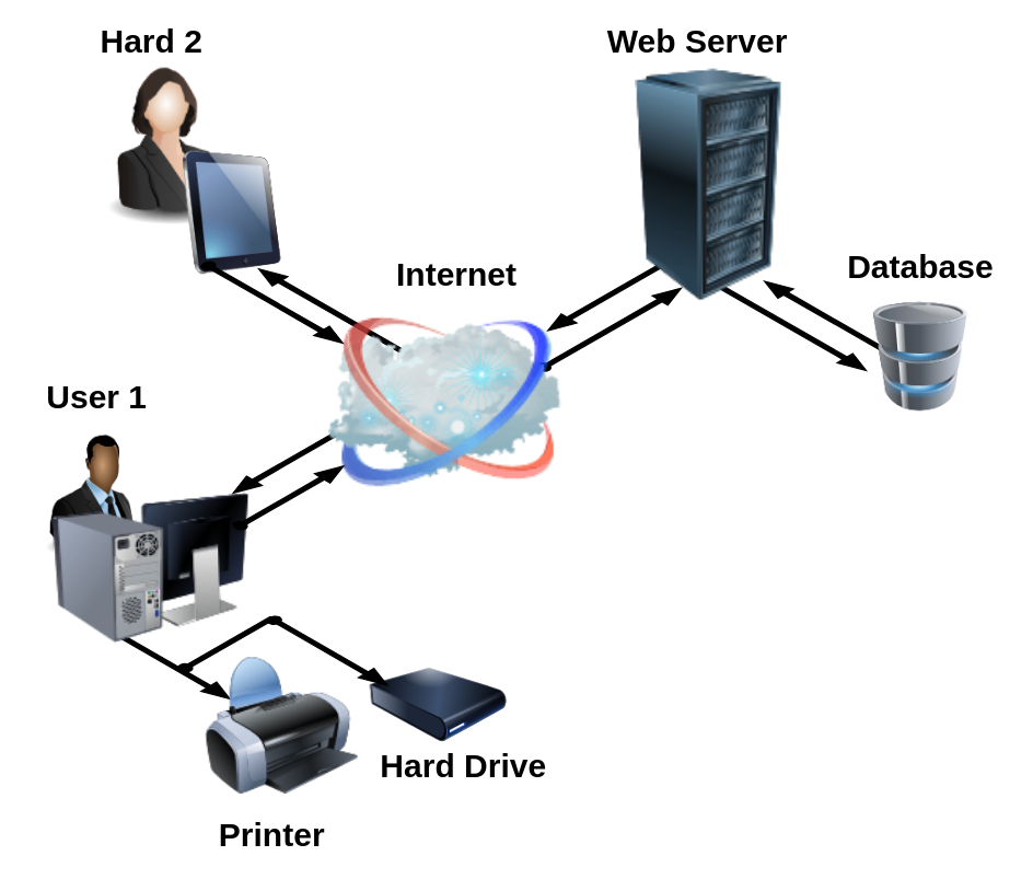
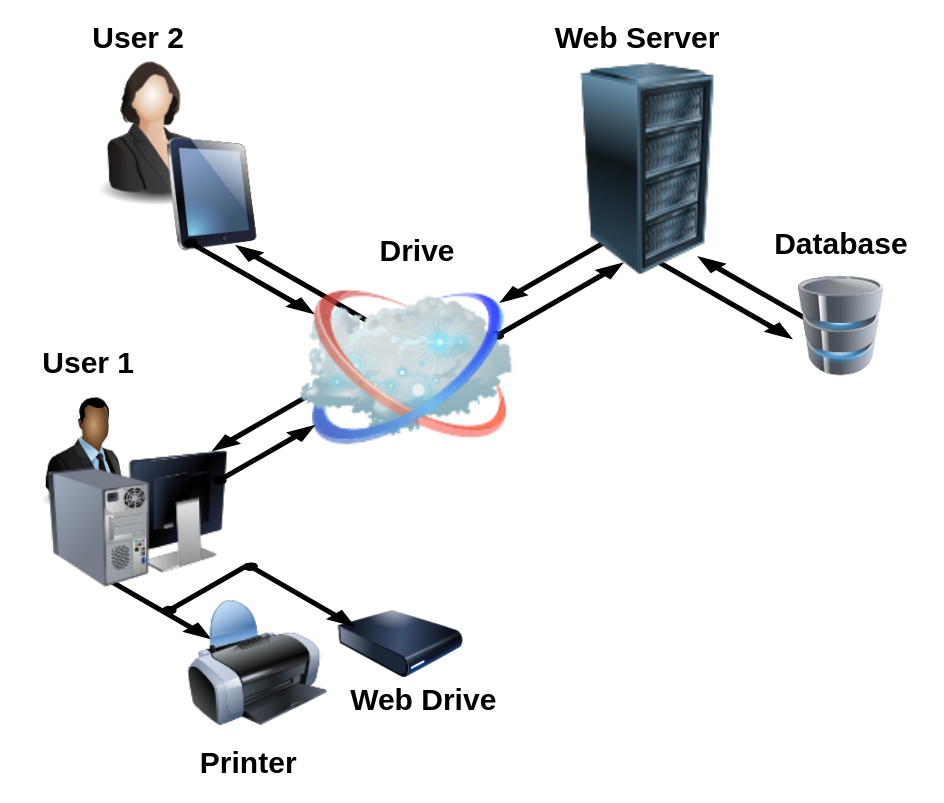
- <mxCell id="27" value="&lt;font style=&quot;font-size: 24px&quot;&gt;&lt;b&gt;Hard 2&lt;br&gt;&lt;/b&gt;&lt;/font&gt;" style="text;html=1;resizable=0;autosize=1;align=center;verticalAlign=middle;points=[];fillColor=none;strokeColor=none;rounded=0;" vertex="1" parent="1"><mxGeometry x="65" y="20" width="90" height="20" as="geometry" /></mxCell>
+ <mxCell id="27" value="&lt;font style=&quot;font-size: 24px&quot;&gt;&lt;b&gt;User 2&lt;br&gt;&lt;/b&gt;&lt;/font&gt;" style="text;html=1;resizable=0;autosize=1;align=center;verticalAlign=middle;points=[];fillColor=none;strokeColor=none;rounded=0;" vertex="1" parent="1"><mxGeometry x="65" y="20" width="90" height="20" as="geometry" /></mxCell>
- <mxCell id="22" value="&lt;b&gt;&lt;font style=&quot;font-size: 24px&quot;&gt;Internet&lt;/font&gt;&lt;/b&gt;" style="text;html=1;resizable=0;autosize=1;align=center;verticalAlign=middle;points=[];fillColor=none;strokeColor=none;rounded=0;" vertex="1" parent="1"><mxGeometry x="282.5" y="191" width="100" height="20" as="geometry" /></mxCell>
+ <mxCell id="22" value="&lt;b&gt;&lt;font style=&quot;font-size: 24px&quot;&gt;Drive&lt;/font&gt;&lt;/b&gt;" style="text;html=1;resizable=0;autosize=1;align=center;verticalAlign=middle;points=[];fillColor=none;strokeColor=none;rounded=0;" vertex="1" parent="1"><mxGeometry x="282.5" y="191" width="100" height="20" as="geometry" /></mxCell>
- <mxCell id="25" value="&lt;font style=&quot;font-size: 24px&quot;&gt;&lt;b&gt;Hard Drive&lt;/b&gt;&lt;/font&gt;" style="text;html=1;resizable=0;autosize=1;align=center;verticalAlign=middle;points=[];fillColor=none;strokeColor=none;rounded=0;" vertex="1" parent="1"><mxGeometry x="267.5" y="550" width="140" height="20" as="geometry" /></mxCell>
+ <mxCell id="25" value="&lt;font style=&quot;font-size: 24px&quot;&gt;&lt;b&gt;Web Drive&lt;/b&gt;&lt;/font&gt;" style="text;html=1;resizable=0;autosize=1;align=center;verticalAlign=middle;points=[];fillColor=none;strokeColor=none;rounded=0;" vertex="1" parent="1"><mxGeometry x="267.5" y="550" width="140" height="20" as="geometry" /></mxCell>
